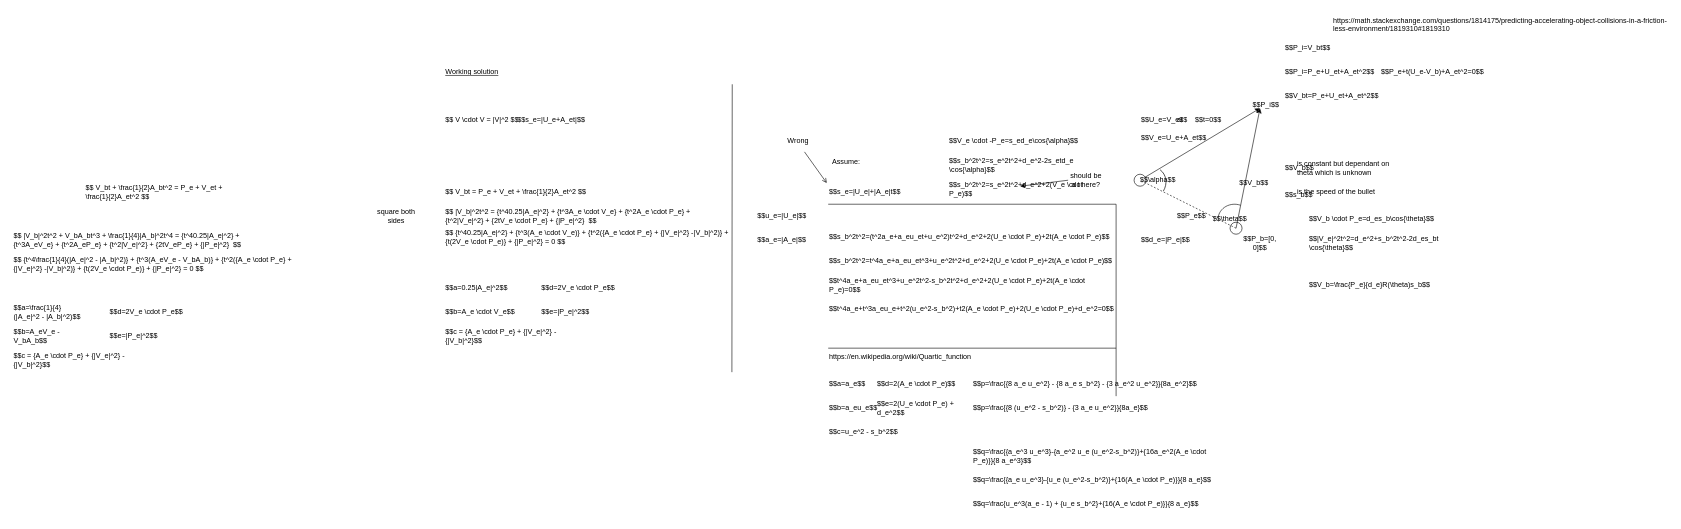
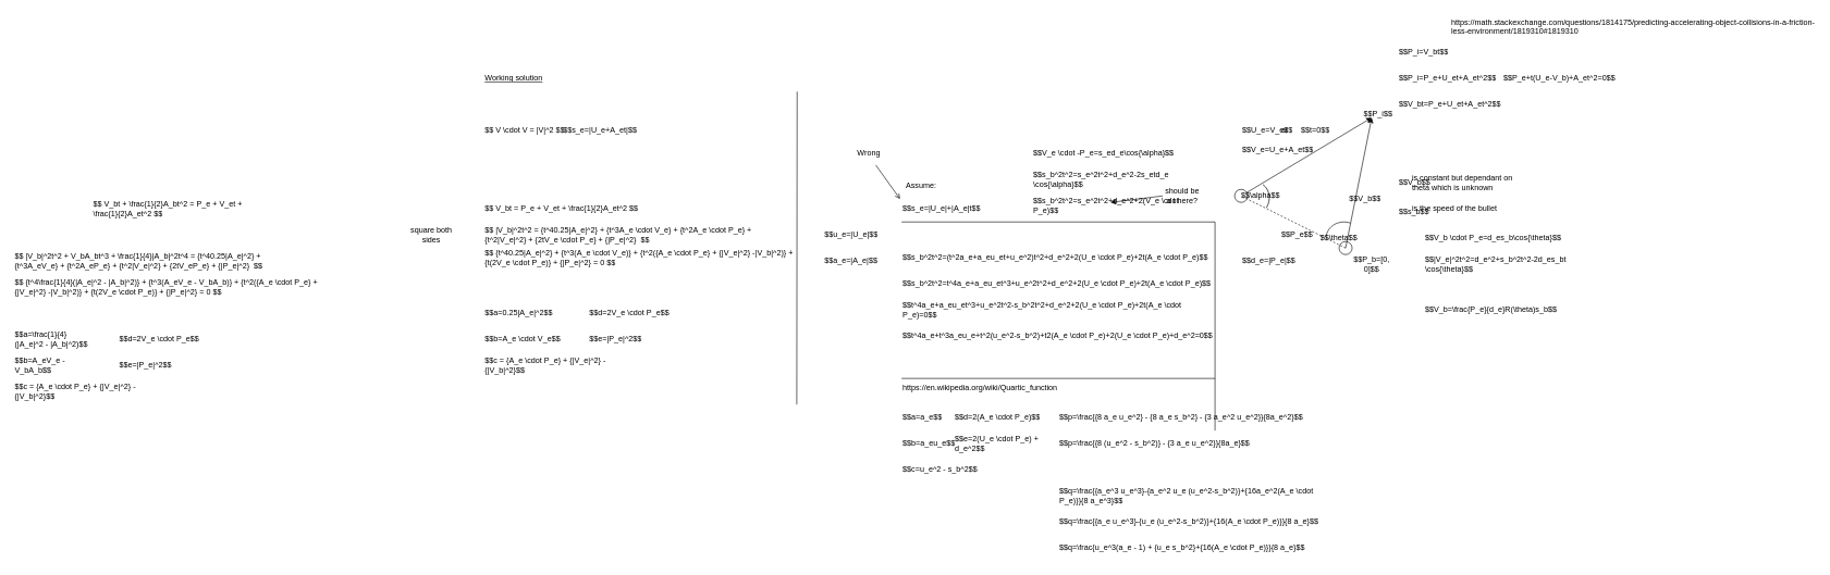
- <mxCell id="34" value="Assume:" style="text;html=1;strokeColor=none;fillColor=none;align=center;verticalAlign=middle;whiteSpace=wrap;rounded=0;" parent="1" vertex="1"><mxGeometry x="1380" y="255" width="60" height="30" as="geometry" /></mxCell>
+ <mxCell id="34" value="Assume:" style="text;html=1;strokeColor=none;fillColor=none;align=center;verticalAlign=middle;whiteSpace=wrap;rounded=0;" parent="1" vertex="1"><mxGeometry x="1380" y="270" width="60" height="30" as="geometry" /></mxCell>
